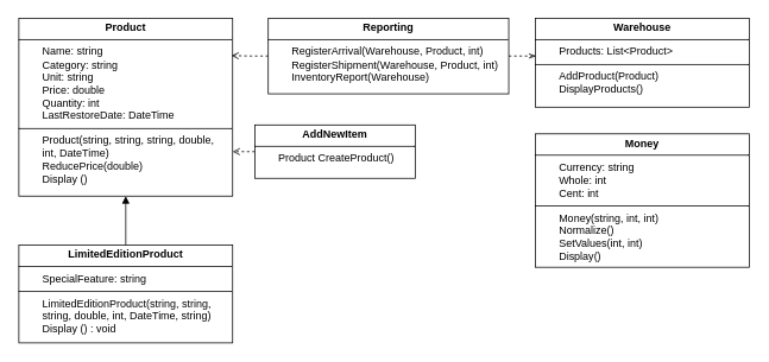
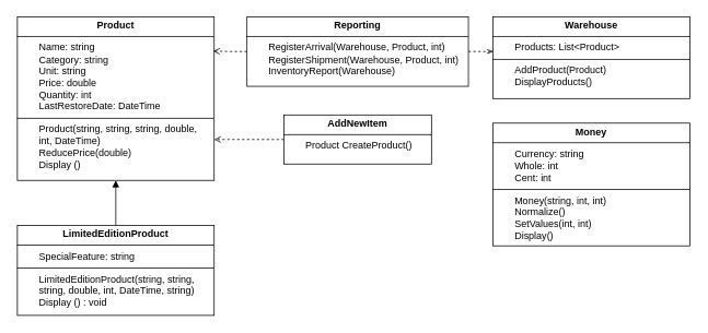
- <mxCell id="6" value="&lt;p style=&quot;margin:0px;margin-top:4px;text-align:center;&quot;&gt;&lt;b&gt;AddNewItem&lt;/b&gt;&lt;/p&gt;&lt;hr size=&quot;1&quot; style=&quot;border-style:solid;&quot;&gt;&lt;div&gt;&lt;span style=&quot;background-color: transparent; color: light-dark(rgb(0, 0, 0), rgb(255, 255, 255)); white-space: pre;&quot;&gt;&#09;&lt;/span&gt;&lt;span style=&quot;background-color: transparent; color: light-dark(rgb(0, 0, 0), rgb(255, 255, 255));&quot;&gt;Product CreateProduct()&lt;/span&gt;&lt;/div&gt;" style="verticalAlign=top;align=left;overflow=fill;html=1;whiteSpace=wrap;" vertex="1" parent="1"><mxGeometry x="285" y="140" width="180" height="60" as="geometry" /></mxCell>
+ <mxCell id="6" value="&lt;p style=&quot;margin:0px;margin-top:4px;text-align:center;&quot;&gt;&lt;b&gt;AddNewItem&lt;/b&gt;&lt;/p&gt;&lt;hr size=&quot;1&quot; style=&quot;border-style:solid;&quot;&gt;&lt;div&gt;&lt;span style=&quot;background-color: transparent; color: light-dark(rgb(0, 0, 0), rgb(255, 255, 255)); white-space: pre;&quot;&gt;&#09;&lt;/span&gt;&lt;span style=&quot;background-color: transparent; color: light-dark(rgb(0, 0, 0), rgb(255, 255, 255));&quot;&gt;Product CreateProduct()&lt;/span&gt;&lt;/div&gt;" style="verticalAlign=top;align=left;overflow=fill;html=1;whiteSpace=wrap;" vertex="1" parent="1"><mxGeometry x="345" y="140" width="180" height="60" as="geometry" /></mxCell>
